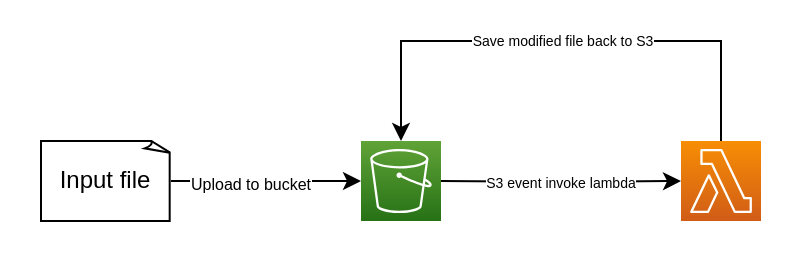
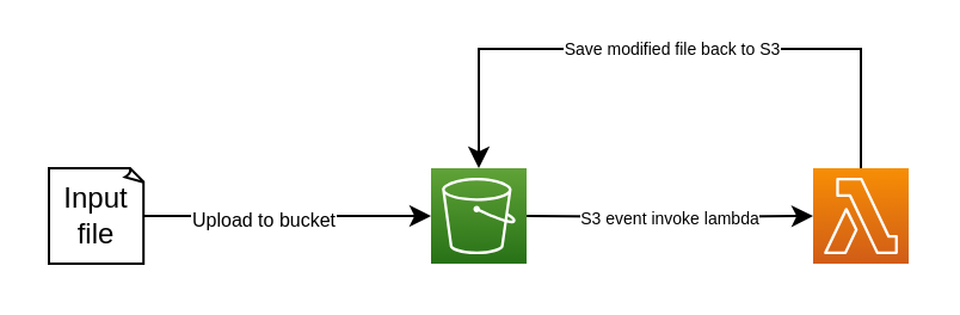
- <mxCell id="4" value="Input file" style="whiteSpace=wrap;html=1;shape=mxgraph.basic.document" vertex="1" parent="1"><mxGeometry x="20" y="70" width="65" height="40" as="geometry" /></mxCell>
+ <mxCell id="4" value="Input file" style="whiteSpace=wrap;html=1;shape=mxgraph.basic.document" vertex="1" parent="1"><mxGeometry x="20" y="70" width="40" height="40" as="geometry" /></mxCell>
